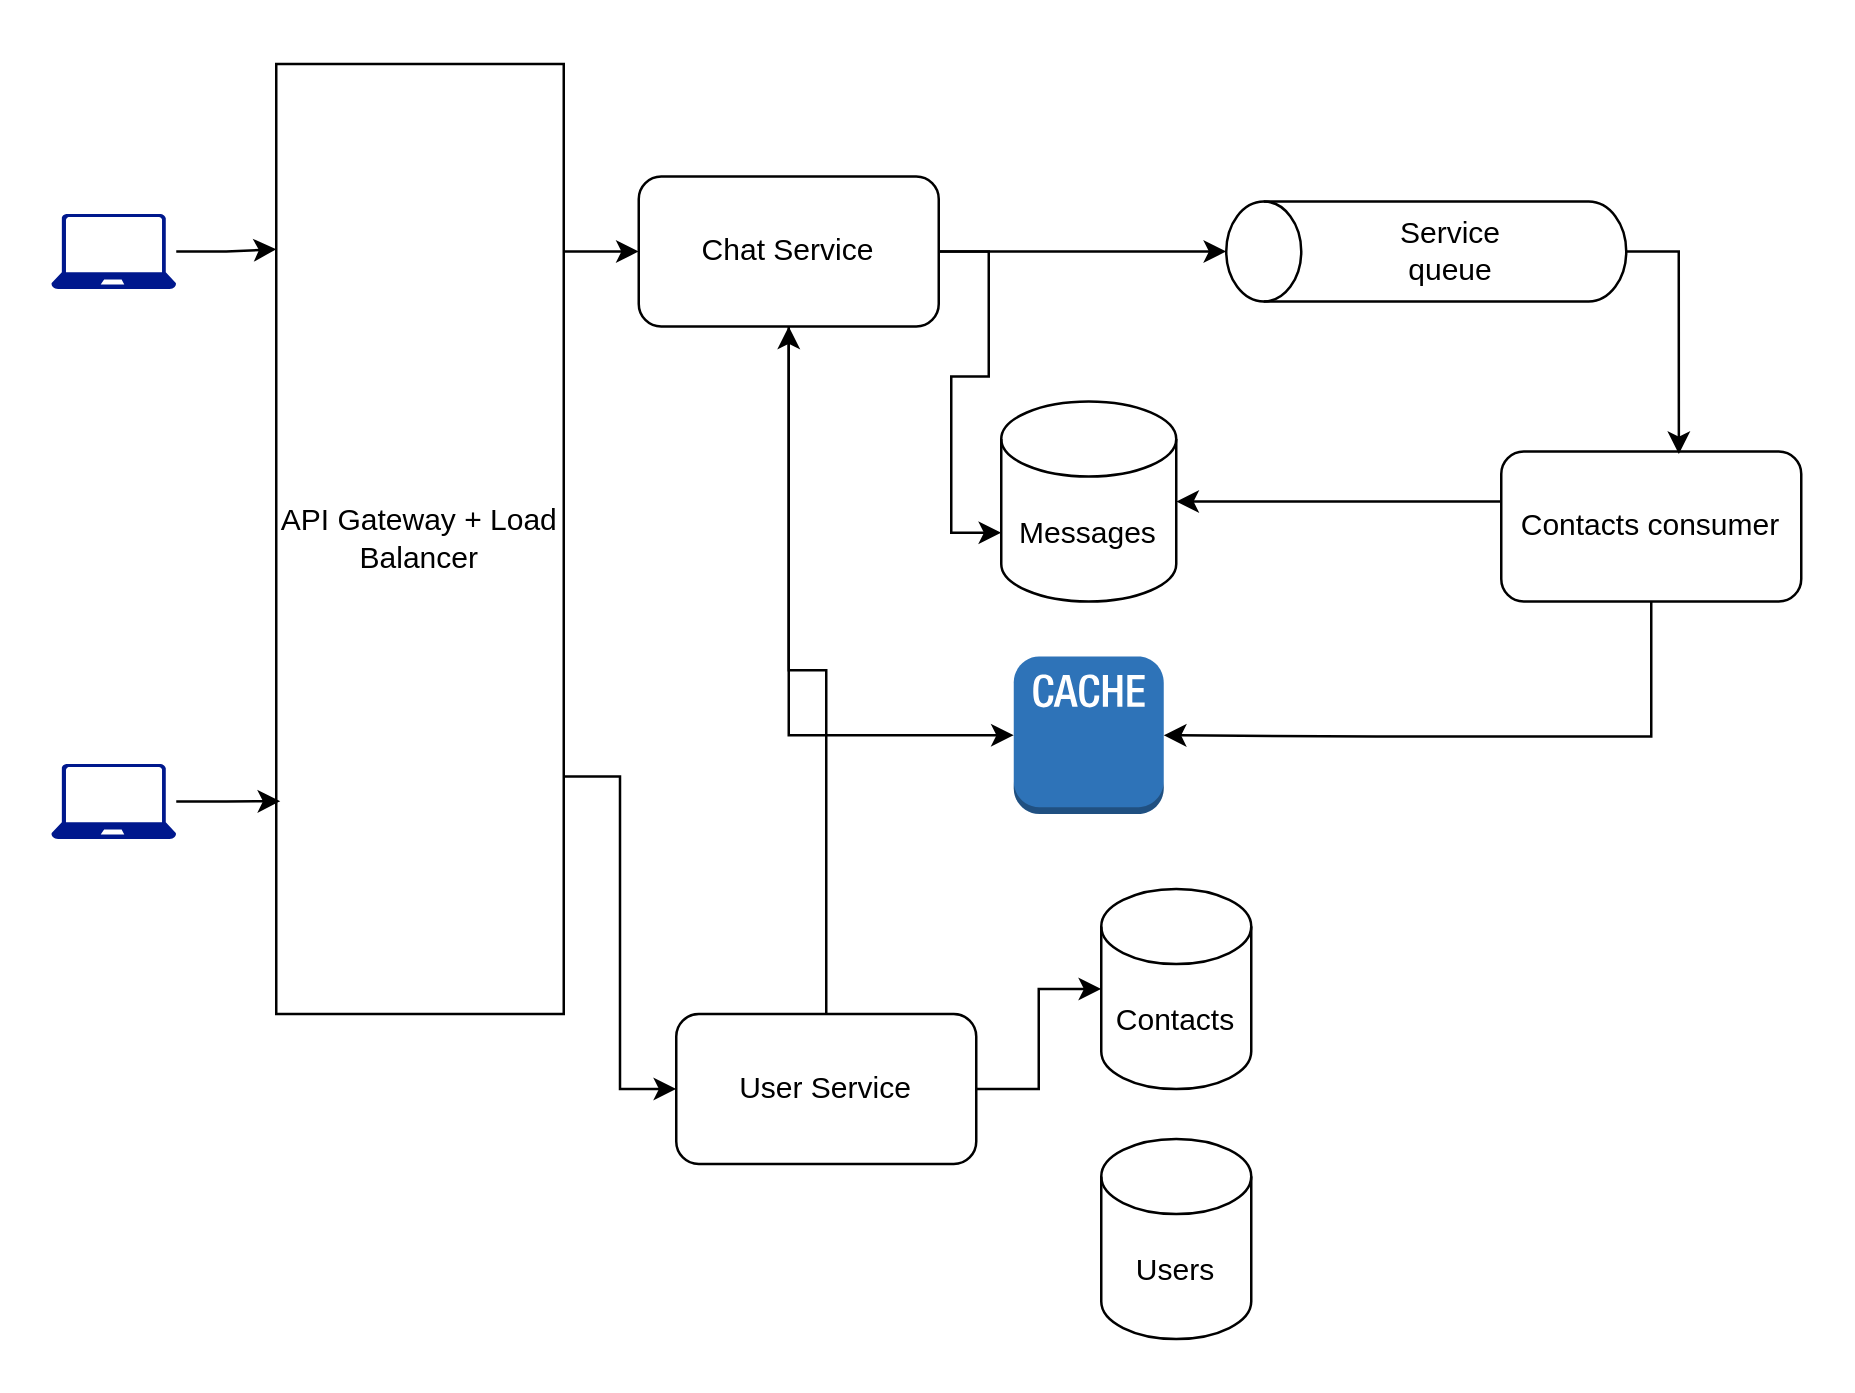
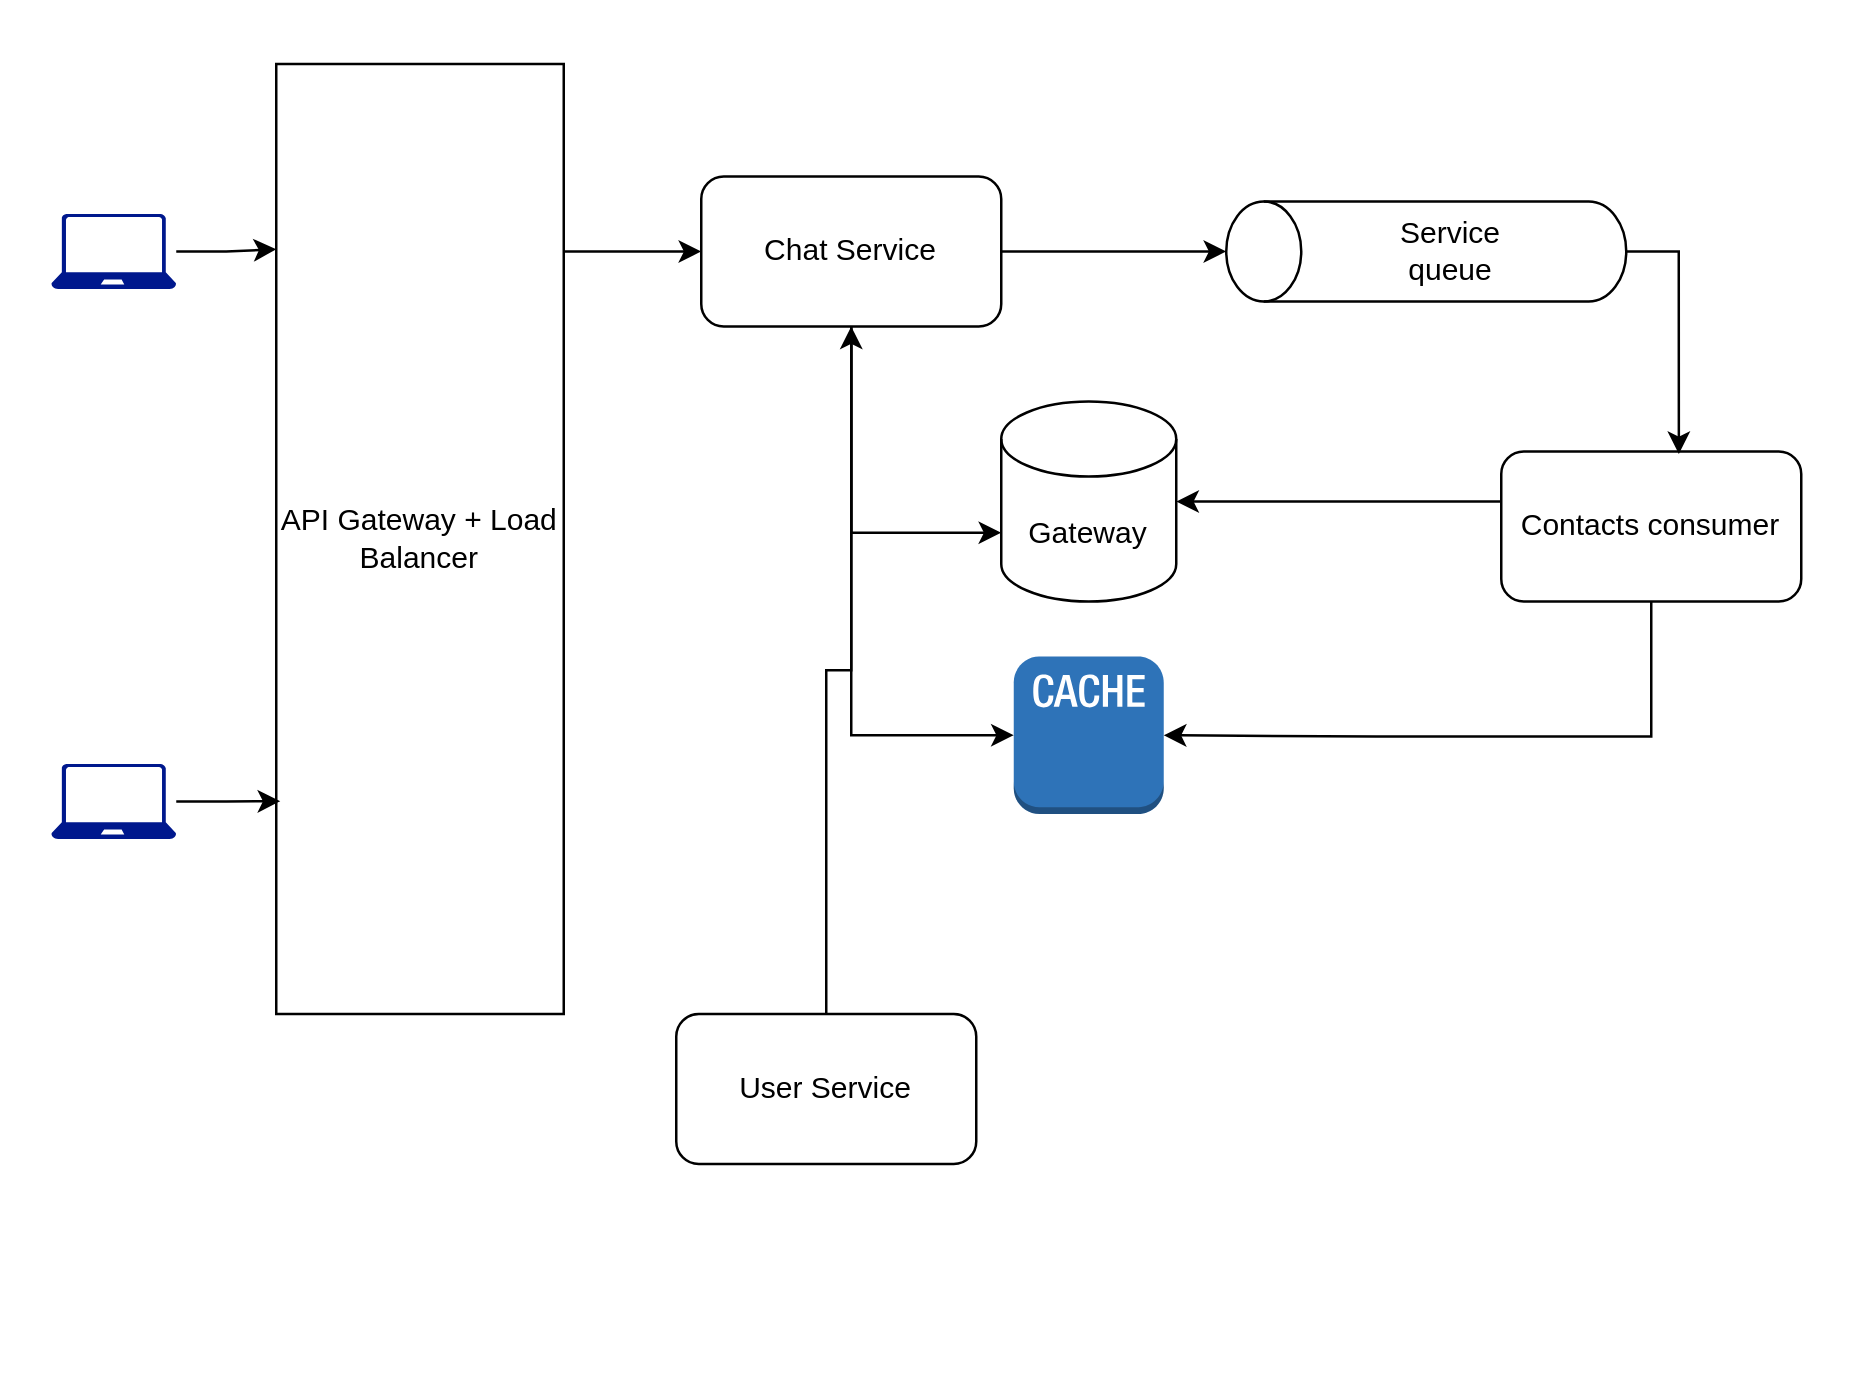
- <mxCell id="8" value="Chat Service" style="rounded=1;whiteSpace=wrap;html=1;" vertex="1" parent="1"><mxGeometry x="255" y="70" width="120" height="60" as="geometry" /></mxCell>
+ <mxCell id="8" value="Chat Service" style="rounded=1;whiteSpace=wrap;html=1;" vertex="1" parent="1"><mxGeometry x="280" y="70" width="120" height="60" as="geometry" /></mxCell>
- <mxCell id="11" value="Messages" style="shape=cylinder3;whiteSpace=wrap;html=1;boundedLbl=1;backgroundOutline=1;size=15;" vertex="1" parent="1"><mxGeometry x="400" y="160" width="70" height="80" as="geometry" /></mxCell>
+ <mxCell id="11" value="Gateway" style="shape=cylinder3;whiteSpace=wrap;html=1;boundedLbl=1;backgroundOutline=1;size=15;" vertex="1" parent="1"><mxGeometry x="400" y="160" width="70" height="80" as="geometry" /></mxCell>
- <mxCell id="5" style="edgeStyle=orthogonalEdgeStyle;rounded=0;orthogonalLoop=1;jettySize=auto;html=1;exitX=1;exitY=0.75;exitDx=0;exitDy=0;" edge="1" parent="1" source="6" target="9"><mxGeometry relative="1" as="geometry" /></mxCell>
- <mxCell id="14" value="Contacts" style="shape=cylinder3;whiteSpace=wrap;html=1;boundedLbl=1;backgroundOutline=1;size=15;" vertex="1" parent="1"><mxGeometry x="440" y="355" width="60" height="80" as="geometry" /></mxCell>
- <mxCell id="22" style="edgeStyle=orthogonalEdgeStyle;rounded=0;orthogonalLoop=1;jettySize=auto;html=1;entryX=0;entryY=0.5;entryDx=0;entryDy=0;entryPerimeter=0;" edge="1" parent="1" source="9" target="14"><mxGeometry relative="1" as="geometry" /></mxCell>
- <mxCell id="13" value="Users" style="shape=cylinder3;whiteSpace=wrap;html=1;boundedLbl=1;backgroundOutline=1;size=15;" vertex="1" parent="1"><mxGeometry x="440" y="455" width="60" height="80" as="geometry" /></mxCell>
